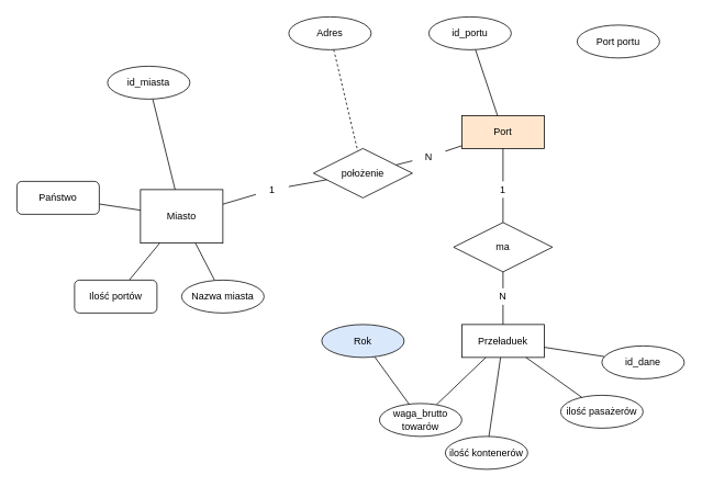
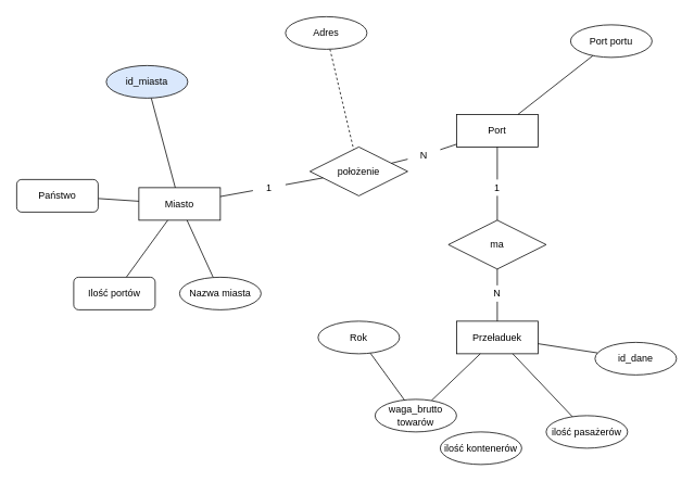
- <mxCell id="37" value="id_portu" style="ellipse;whiteSpace=wrap;html=1;align=center;" parent="1" vertex="1"><mxGeometry x="520" y="20" width="100" height="40" as="geometry" /></mxCell>
- <mxCell id="16" value="id_miasta" style="ellipse;whiteSpace=wrap;html=1;align=center;" parent="1" vertex="1"><mxGeometry x="130" y="80" width="100" height="40" as="geometry" /></mxCell>
+ <mxCell id="16" value="id_miasta" style="ellipse;whiteSpace=wrap;html=1;align=center;fillColor=#dae8fc;" parent="1" vertex="1"><mxGeometry x="130" y="80" width="100" height="40" as="geometry" /></mxCell>
- <mxCell id="36" value="" style="edgeStyle=none;rounded=0;orthogonalLoop=1;jettySize=auto;html=1;endArrow=none;endFill=0;" parent="1" source="37" target="7" edge="1"><mxGeometry relative="1" as="geometry" /></mxCell>
+ <mxCell id="13" value="" style="edgeStyle=none;rounded=0;orthogonalLoop=1;jettySize=auto;html=1;endArrow=none;endFill=0;" parent="1" source="14" target="7" edge="1"><mxGeometry relative="1" as="geometry" /></mxCell>
- <mxCell id="7" value="Port" style="whiteSpace=wrap;html=1;align=center;fillColor=#ffe6cc;" parent="1" vertex="1"><mxGeometry x="560" y="140" width="100" height="40" as="geometry" /></mxCell>
+ <mxCell id="7" value="Port" style="whiteSpace=wrap;html=1;align=center;" parent="1" vertex="1"><mxGeometry x="560" y="140" width="100" height="40" as="geometry" /></mxCell>
- <mxCell id="2" value="Miasto" style="whiteSpace=wrap;html=1;align=center;" parent="1" vertex="1"><mxGeometry x="170" y="230" width="100" height="65" as="geometry" /></mxCell>
+ <mxCell id="2" value="Miasto" style="whiteSpace=wrap;html=1;align=center;" parent="1" vertex="1"><mxGeometry x="170" y="230" width="100" height="40" as="geometry" /></mxCell>
- <mxCell id="30" value="Rok" style="ellipse;whiteSpace=wrap;html=1;align=center;fillColor=#dae8fc;" parent="1" vertex="1"><mxGeometry x="390" y="394" width="100" height="40" as="geometry" /></mxCell>
+ <mxCell id="30" value="Rok" style="ellipse;whiteSpace=wrap;html=1;align=center;" parent="1" vertex="1"><mxGeometry x="390" y="394" width="100" height="40" as="geometry" /></mxCell>
- <mxCell id="24" value="" style="edgeStyle=none;rounded=0;orthogonalLoop=1;jettySize=auto;html=1;endArrow=none;endFill=0;" parent="1" source="25" target="21" edge="1"><mxGeometry relative="1" as="geometry" /></mxCell>
- <mxCell id="27" value="ilość pasażerów" style="ellipse;whiteSpace=wrap;html=1;align=center;" parent="1" vertex="1"><mxGeometry x="680" y="480" width="100" height="40" as="geometry" /></mxCell>
+ <mxCell id="27" value="ilość pasażerów" style="ellipse;whiteSpace=wrap;html=1;align=center;" parent="1" vertex="1"><mxGeometry x="670" y="510" width="100" height="40" as="geometry" /></mxCell>
